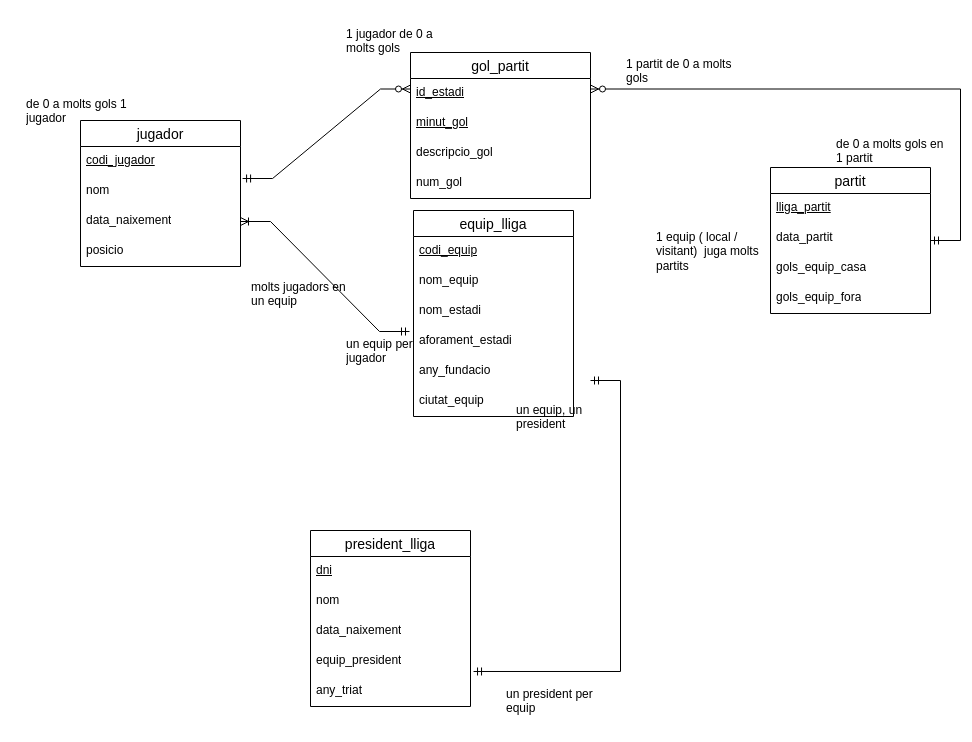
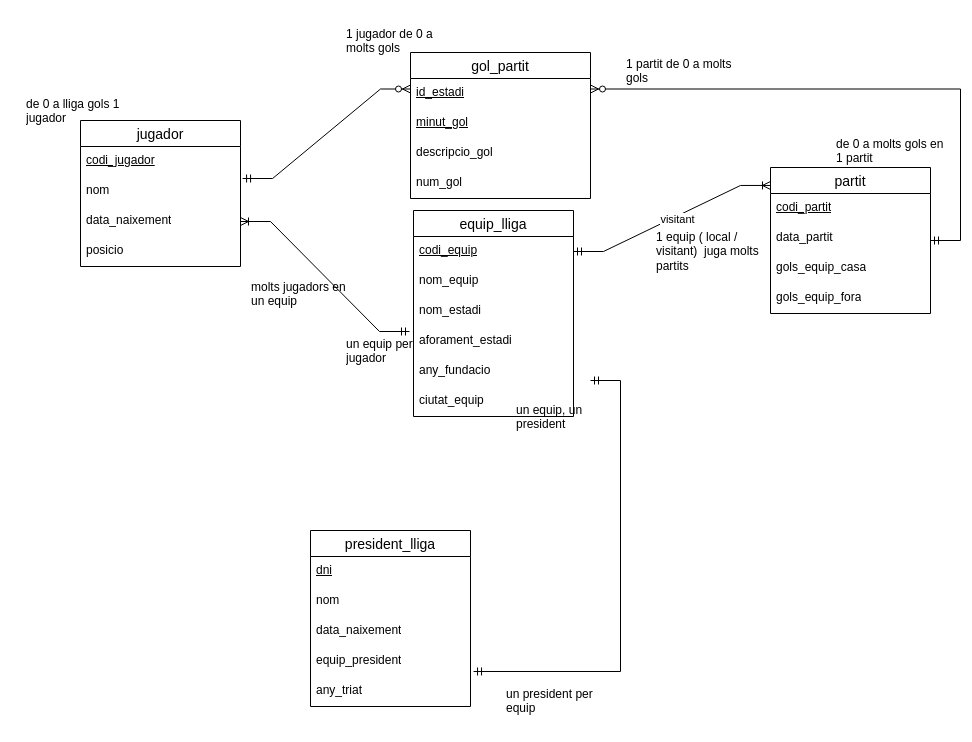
- <mxCell id="44" value="de 0 a molts gols 1 jugador" style="text;strokeColor=none;fillColor=none;spacingLeft=4;spacingRight=4;overflow=hidden;rotatable=0;points=[[0,0.5],[1,0.5]];portConstraint=eastwest;fontSize=12;whiteSpace=wrap;html=1;" parent="1" vertex="1"><mxGeometry x="20" y="90" width="120" height="40" as="geometry" /></mxCell>
+ <mxCell id="44" value="de 0 a lliga gols 1 jugador" style="text;strokeColor=none;fillColor=none;spacingLeft=4;spacingRight=4;overflow=hidden;rotatable=0;points=[[0,0.5],[1,0.5]];portConstraint=eastwest;fontSize=12;whiteSpace=wrap;html=1;" parent="1" vertex="1"><mxGeometry x="20" y="90" width="120" height="40" as="geometry" /></mxCell>
- <mxCell id="15" value="&lt;u&gt;lliga_partit&lt;/u&gt;" style="text;strokeColor=none;fillColor=none;spacingLeft=4;spacingRight=4;overflow=hidden;rotatable=0;points=[[0,0.5],[1,0.5]];portConstraint=eastwest;fontSize=12;whiteSpace=wrap;html=1;" parent="14" vertex="1"><mxGeometry y="26" width="160" height="30" as="geometry" /></mxCell>
+ <mxCell id="15" value="&lt;u&gt;codi_partit&lt;/u&gt;" style="text;strokeColor=none;fillColor=none;spacingLeft=4;spacingRight=4;overflow=hidden;rotatable=0;points=[[0,0.5],[1,0.5]];portConstraint=eastwest;fontSize=12;whiteSpace=wrap;html=1;" parent="14" vertex="1"><mxGeometry y="26" width="160" height="30" as="geometry" /></mxCell>
+ <mxCell id="37" value="" style="edgeStyle=entityRelationEdgeStyle;fontSize=12;html=1;endArrow=ERoneToMany;startArrow=ERmandOne;rounded=0;entryX=0;entryY=0.123;entryDx=0;entryDy=0;entryPerimeter=0;" parent="1" source="8" target="14" edge="1"><mxGeometry width="100" height="100" relative="1" as="geometry"><mxPoint x="520" y="460" as="sourcePoint" /><mxPoint x="620" y="360" as="targetPoint" /></mxGeometry></mxCell>
+ <mxCell id="38" value="visitant" style="edgeLabel;html=1;align=center;verticalAlign=middle;resizable=0;points=[];" parent="37" vertex="1" connectable="0"><mxGeometry x="0.051" y="-3" relative="1" as="geometry"><mxPoint x="-1" as="offset" /></mxGeometry></mxCell>
